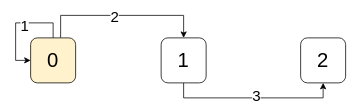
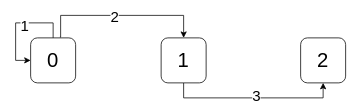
- <mxCell id="4" value="0" style="rounded=1;whiteSpace=wrap;html=1;fontSize=27;fillColor=#fff2cc;" parent="1" vertex="1"><mxGeometry x="40" y="50" width="60" height="60" as="geometry" /></mxCell>
+ <mxCell id="4" value="0" style="rounded=1;whiteSpace=wrap;html=1;fontSize=27;" parent="1" vertex="1"><mxGeometry x="40" y="50" width="60" height="60" as="geometry" /></mxCell>
